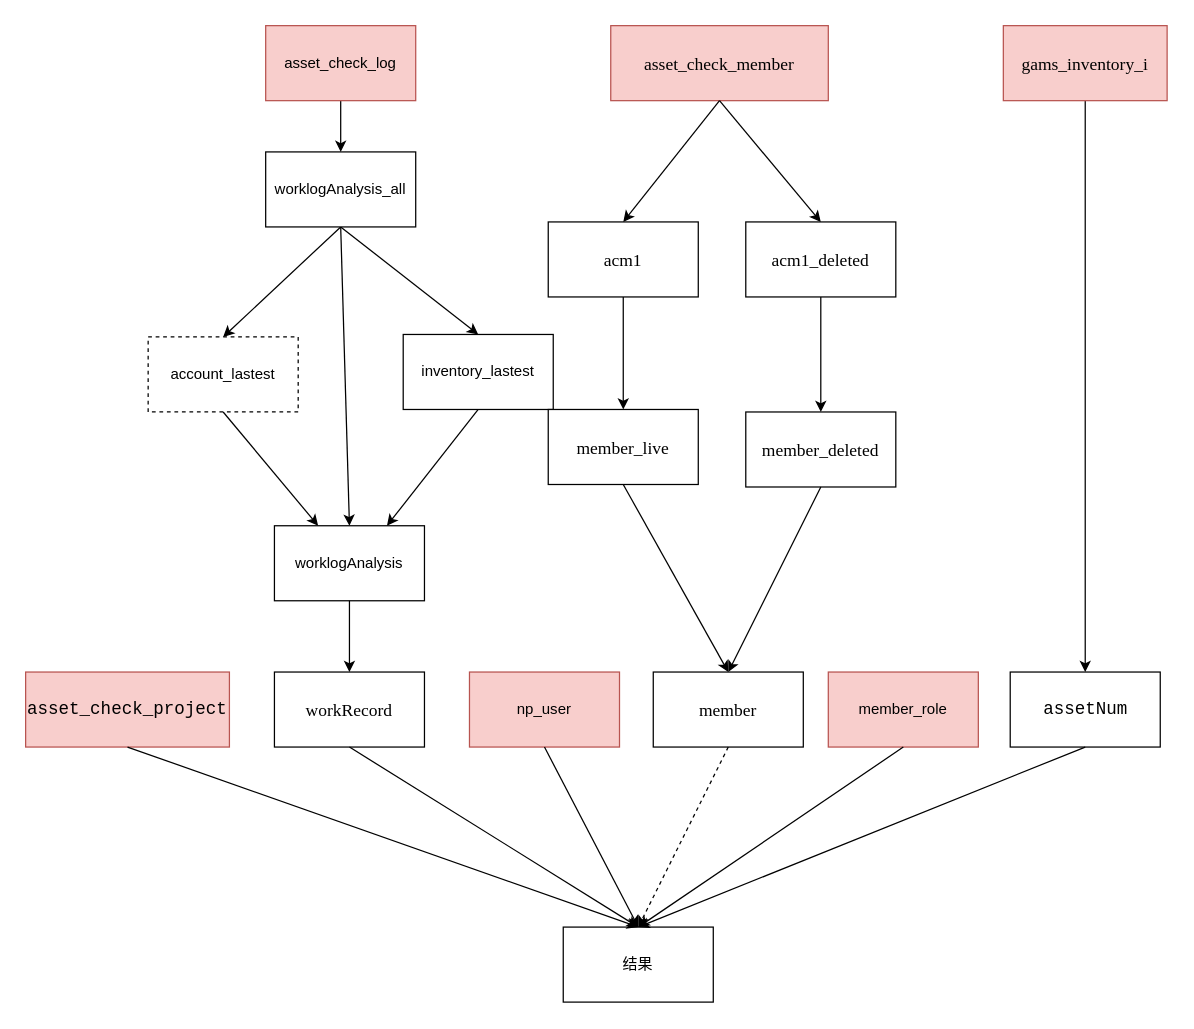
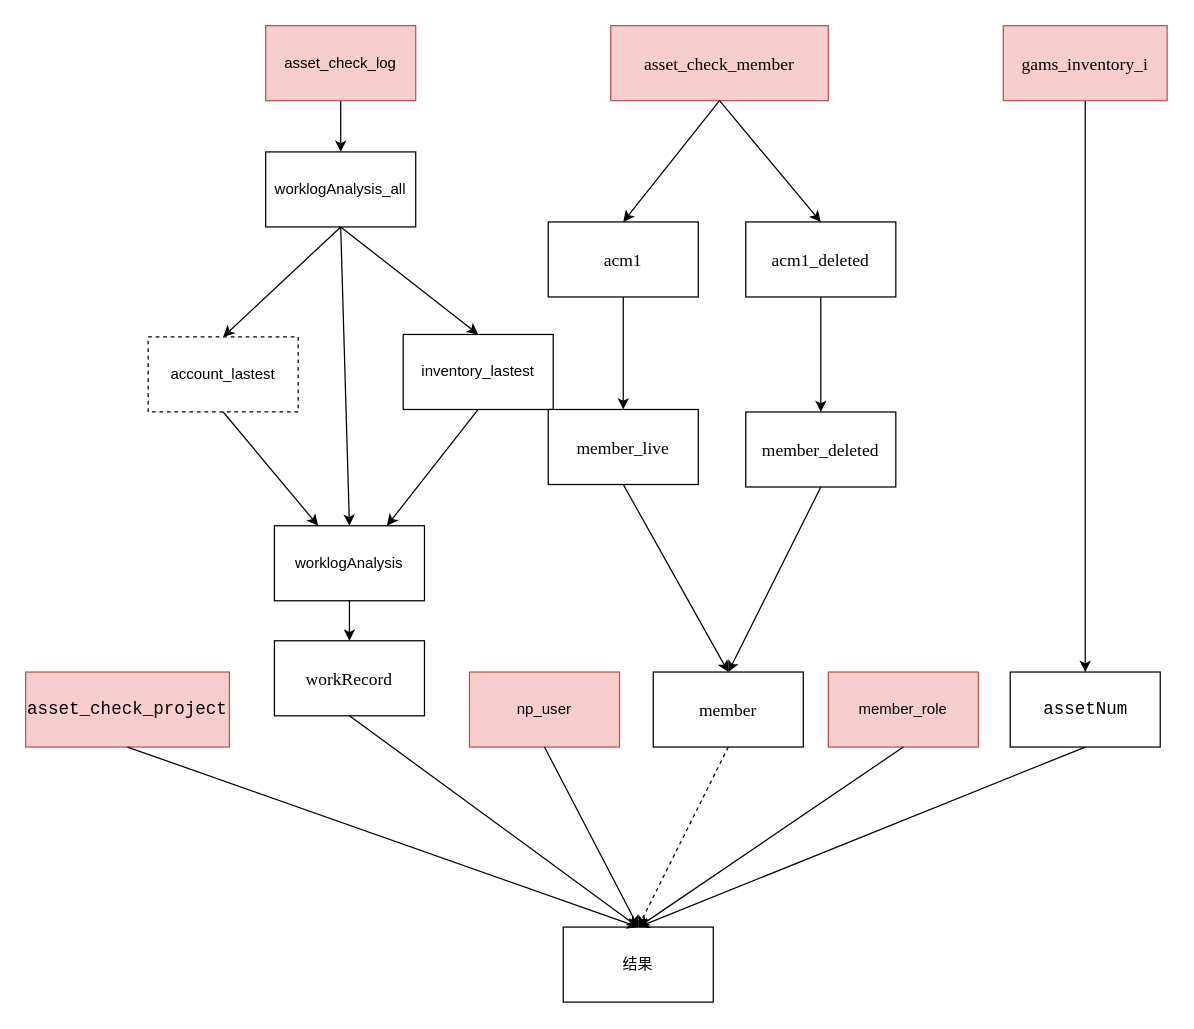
- <mxCell id="17" value="&lt;div style=&quot;font-size: medium; text-align: start;&quot; data-hash=&quot;175c575bc99d5eb0a4d3e99d1d8c328c&quot; data-version=&quot;3.0.0&quot;&gt;&lt;/div&gt;&lt;div style=&quot;font-size: medium; text-align: start;&quot; class=&quot;section&quot;&gt;&lt;p style=&quot;margin: 0pt; font-family: 等线; font-size: 12pt; line-height: 1.5;&quot; class=&quot;paragraph text-align-type-left&quot;&gt;&lt;span style=&quot;font-size: 10.5pt; font-family: Monaco; letter-spacing: 0pt; vertical-align: baseline;&quot; data-font-family=&quot;Monaco&quot;&gt;workRecord&lt;/span&gt;&lt;/p&gt;&lt;/div&gt;" style="rounded=0;whiteSpace=wrap;html=1;" vertex="1" parent="1"><mxGeometry x="219" y="537" width="120" height="60" as="geometry" /></mxCell>
+ <mxCell id="17" value="&lt;div style=&quot;font-size: medium; text-align: start;&quot; data-hash=&quot;175c575bc99d5eb0a4d3e99d1d8c328c&quot; data-version=&quot;3.0.0&quot;&gt;&lt;/div&gt;&lt;div style=&quot;font-size: medium; text-align: start;&quot; class=&quot;section&quot;&gt;&lt;p style=&quot;margin: 0pt; font-family: 等线; font-size: 12pt; line-height: 1.5;&quot; class=&quot;paragraph text-align-type-left&quot;&gt;&lt;span style=&quot;font-size: 10.5pt; font-family: Monaco; letter-spacing: 0pt; vertical-align: baseline;&quot; data-font-family=&quot;Monaco&quot;&gt;workRecord&lt;/span&gt;&lt;/p&gt;&lt;/div&gt;" style="rounded=0;whiteSpace=wrap;html=1;" vertex="1" parent="1"><mxGeometry x="219" y="512" width="120" height="60" as="geometry" /></mxCell>
